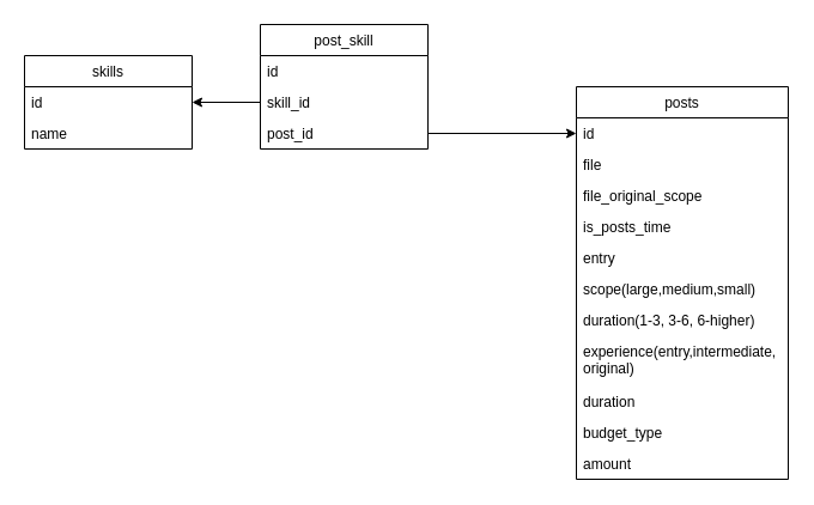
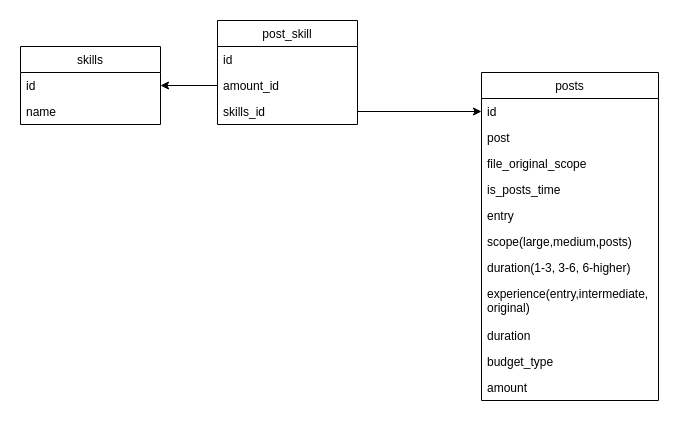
- <mxCell id="19" value="skill_id" style="text;strokeColor=none;fillColor=none;align=left;verticalAlign=top;spacingLeft=4;spacingRight=4;overflow=hidden;rotatable=0;points=[[0,0.5],[1,0.5]];portConstraint=eastwest;" parent="17" vertex="1"><mxGeometry y="52" width="140" height="26" as="geometry" /></mxCell>
+ <mxCell id="19" value="amount_id" style="text;strokeColor=none;fillColor=none;align=left;verticalAlign=top;spacingLeft=4;spacingRight=4;overflow=hidden;rotatable=0;points=[[0,0.5],[1,0.5]];portConstraint=eastwest;" parent="17" vertex="1"><mxGeometry y="52" width="140" height="26" as="geometry" /></mxCell>
- <mxCell id="20" value="post_id" style="text;strokeColor=none;fillColor=none;align=left;verticalAlign=top;spacingLeft=4;spacingRight=4;overflow=hidden;rotatable=0;points=[[0,0.5],[1,0.5]];portConstraint=eastwest;" parent="17" vertex="1"><mxGeometry y="78" width="140" height="26" as="geometry" /></mxCell>
+ <mxCell id="20" value="skills_id" style="text;strokeColor=none;fillColor=none;align=left;verticalAlign=top;spacingLeft=4;spacingRight=4;overflow=hidden;rotatable=0;points=[[0,0.5],[1,0.5]];portConstraint=eastwest;" parent="17" vertex="1"><mxGeometry y="78" width="140" height="26" as="geometry" /></mxCell>
- <mxCell id="4" value="file" style="text;strokeColor=none;fillColor=none;align=left;verticalAlign=top;spacingLeft=4;spacingRight=4;overflow=hidden;rotatable=0;points=[[0,0.5],[1,0.5]];portConstraint=eastwest;" parent="2" vertex="1"><mxGeometry y="52" width="177" height="26" as="geometry" /></mxCell>
+ <mxCell id="4" value="post" style="text;strokeColor=none;fillColor=none;align=left;verticalAlign=top;spacingLeft=4;spacingRight=4;overflow=hidden;rotatable=0;points=[[0,0.5],[1,0.5]];portConstraint=eastwest;" parent="2" vertex="1"><mxGeometry y="52" width="177" height="26" as="geometry" /></mxCell>
- <mxCell id="8" value="scope(large,medium,small)" style="text;strokeColor=none;fillColor=none;align=left;verticalAlign=top;spacingLeft=4;spacingRight=4;overflow=hidden;rotatable=0;points=[[0,0.5],[1,0.5]];portConstraint=eastwest;" parent="2" vertex="1"><mxGeometry y="156" width="177" height="26" as="geometry" /></mxCell>
+ <mxCell id="8" value="scope(large,medium,posts)" style="text;strokeColor=none;fillColor=none;align=left;verticalAlign=top;spacingLeft=4;spacingRight=4;overflow=hidden;rotatable=0;points=[[0,0.5],[1,0.5]];portConstraint=eastwest;" parent="2" vertex="1"><mxGeometry y="156" width="177" height="26" as="geometry" /></mxCell>
